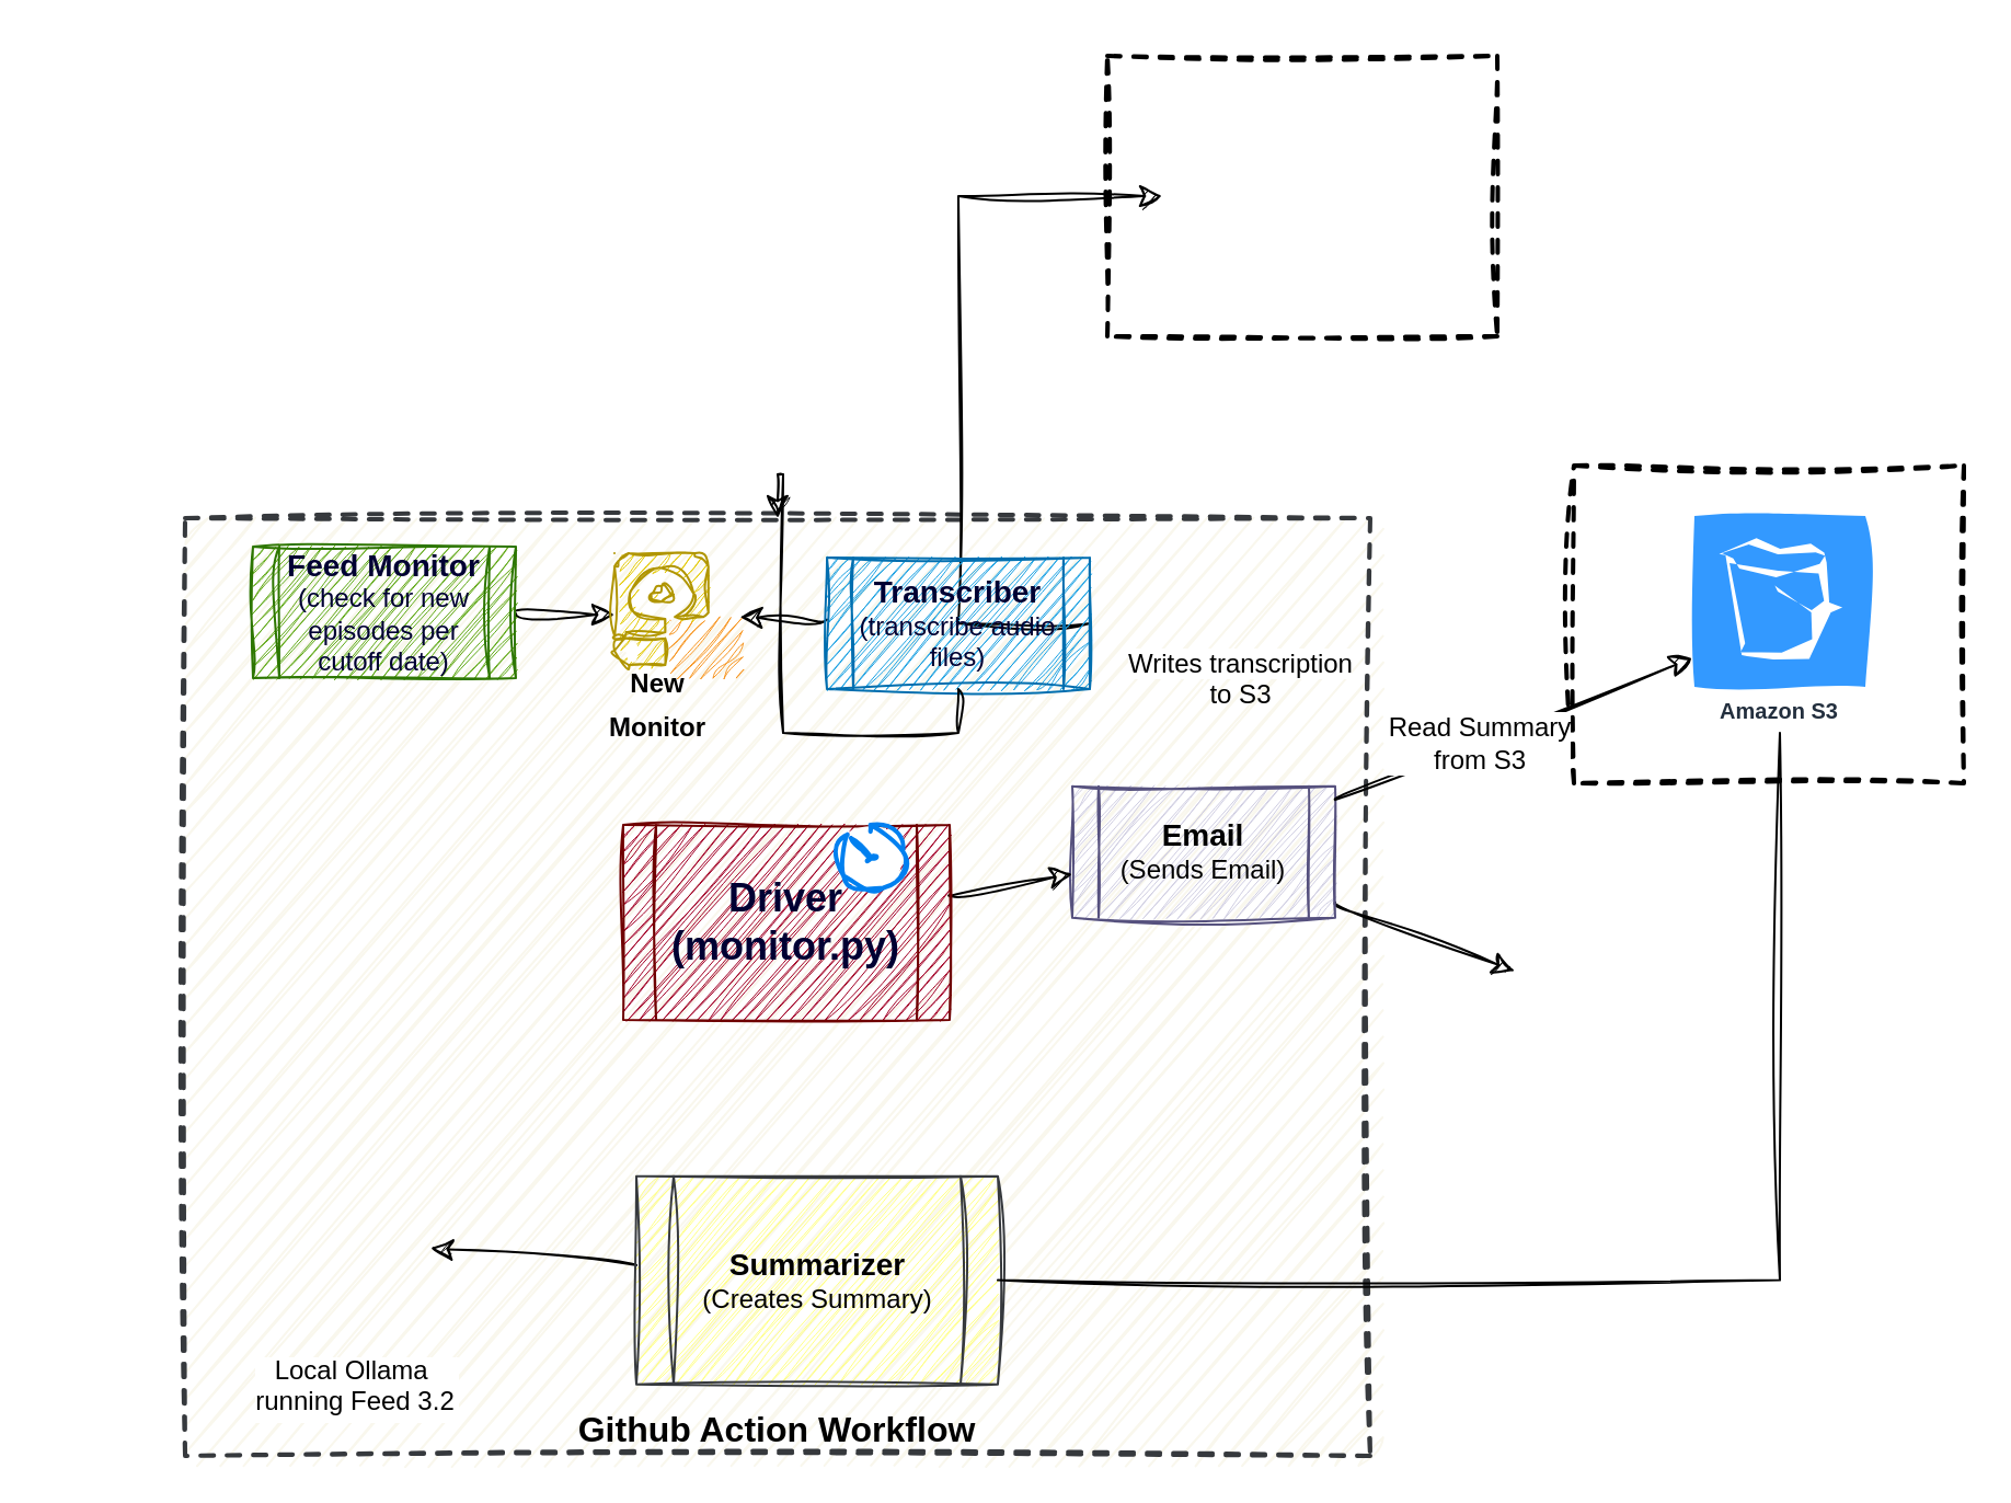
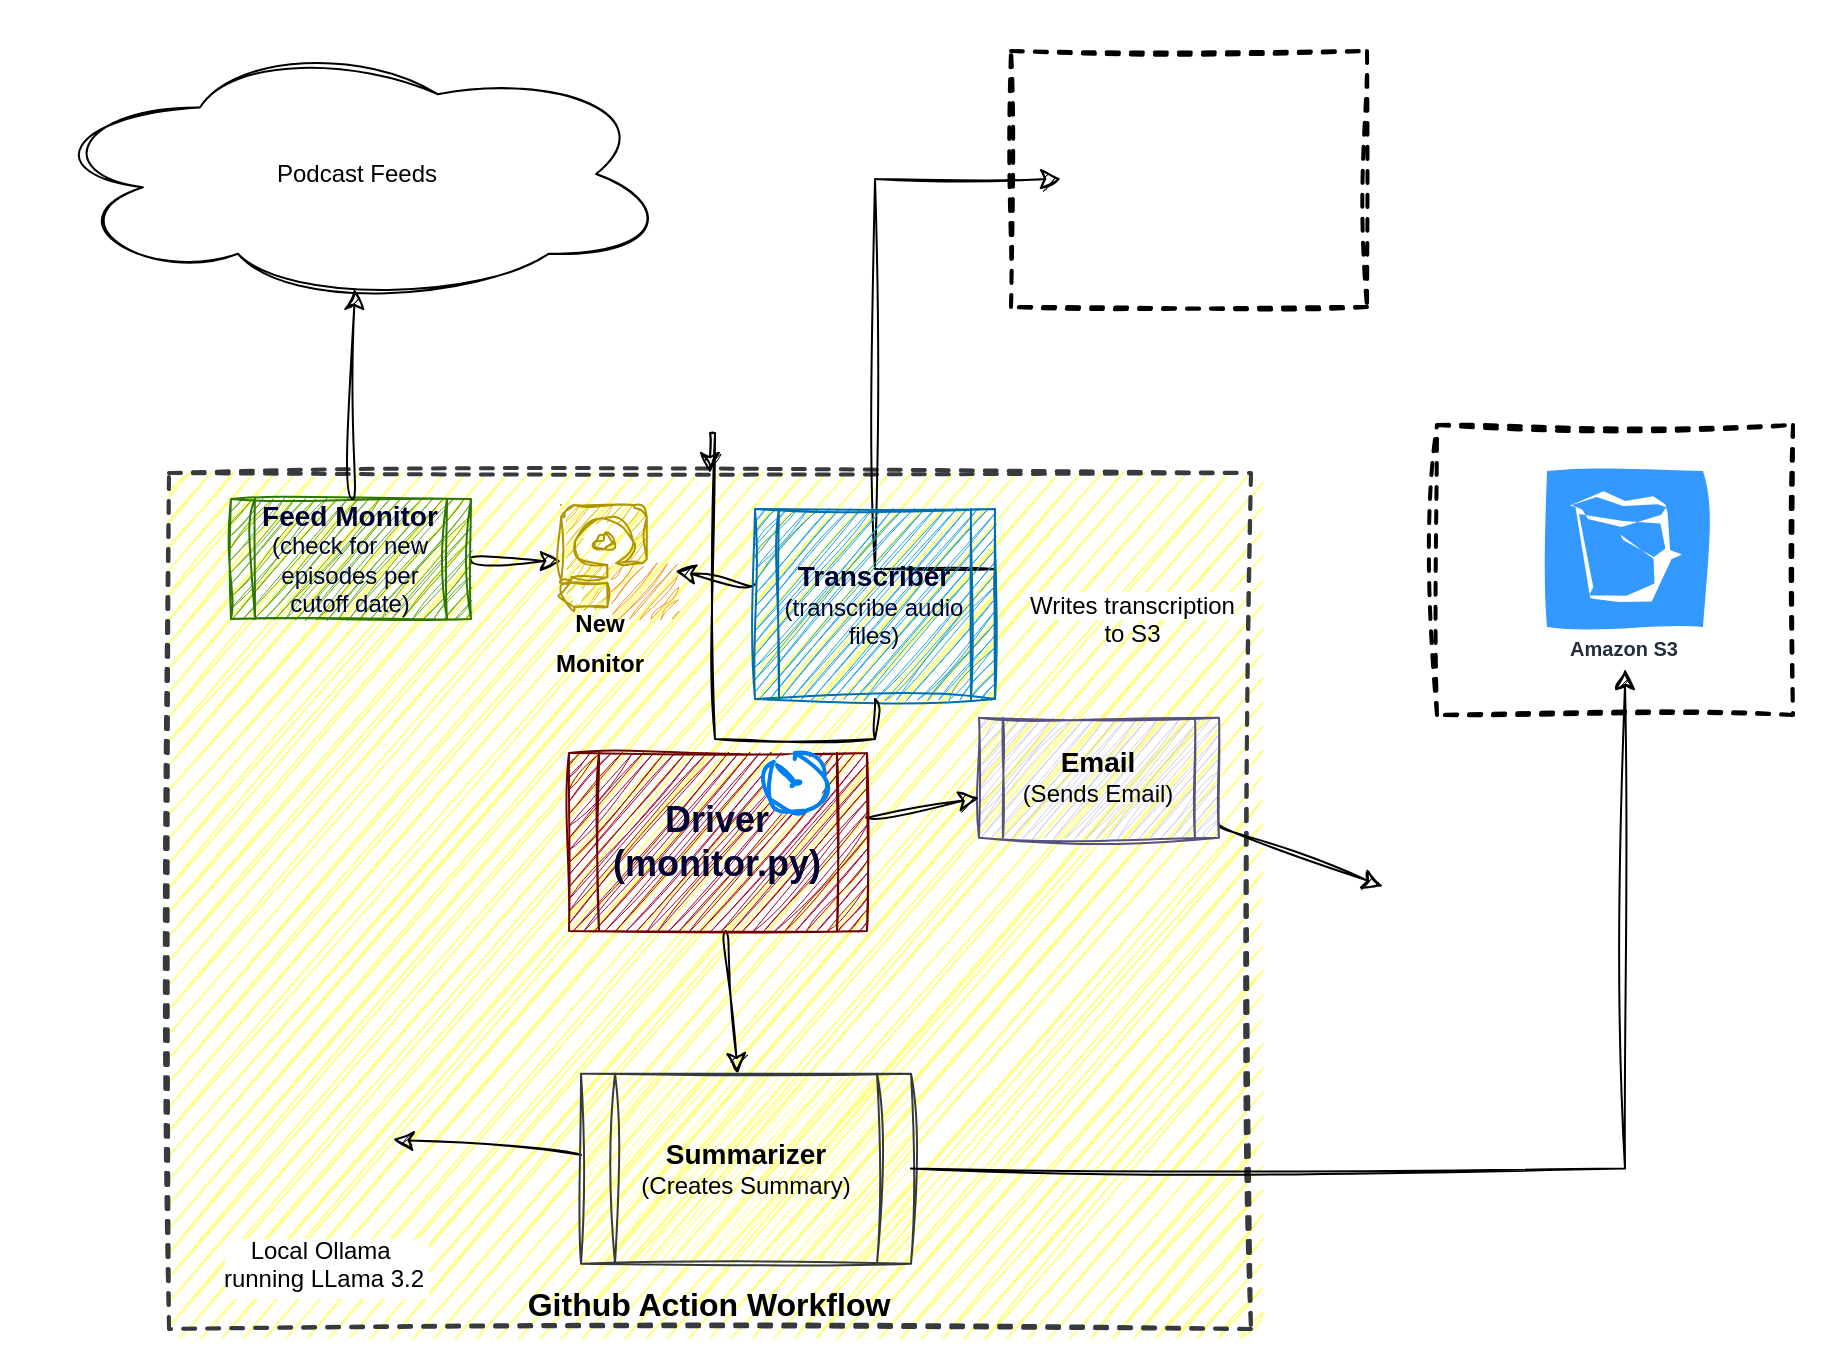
+ <mxCell id="3" value="Podcast Feeds" style="ellipse;shape=cloud;whiteSpace=wrap;html=1;sketch=1;curveFitting=1;jiggle=2;rounded=0;" parent="1" vertex="1"><mxGeometry x="20.2" y="20" width="317" height="133" as="geometry" /></mxCell>
+ <mxCell id="6" style="edgeStyle=none;curved=1;rounded=0;orthogonalLoop=1;jettySize=auto;html=1;entryX=0.494;entryY=0.932;entryDx=0;entryDy=0;entryPerimeter=0;fontSize=12;startSize=8;endSize=8;sketch=1;curveFitting=1;jiggle=2;" parent="1" source="5" target="3" edge="1"><mxGeometry relative="1" as="geometry" /></mxCell>
- <mxCell id="12" value="&lt;span style=&quot;font-size: 14px;&quot;&gt;&lt;b&gt;Transcriber&lt;br&gt;&lt;/b&gt;&lt;/span&gt;(transcribe audio files)" style="shape=process;whiteSpace=wrap;html=1;backgroundOutline=1;sketch=1;curveFitting=1;jiggle=2;rounded=0;fillColor=#1ba1e2;fontColor=#000033;strokeColor=#006EAF;" parent="1" vertex="1"><mxGeometry x="377" y="254" width="120" height="60" as="geometry" /></mxCell>
+ <mxCell id="12" value="&lt;span style=&quot;font-size: 14px;&quot;&gt;&lt;b&gt;Transcriber&lt;br&gt;&lt;/b&gt;&lt;/span&gt;(transcribe audio files)" style="shape=process;whiteSpace=wrap;html=1;backgroundOutline=1;sketch=1;curveFitting=1;jiggle=2;rounded=0;fillColor=#1ba1e2;fontColor=#000033;strokeColor=#006EAF;" parent="1" vertex="1"><mxGeometry x="377" y="254" width="120" height="95" as="geometry" /></mxCell>
- <mxCell id="31" style="edgeStyle=none;curved=1;rounded=0;orthogonalLoop=1;jettySize=auto;html=1;fontSize=12;startSize=8;endSize=8;sketch=1;curveFitting=1;jiggle=2;" parent="1" source="21" target="25" edge="1"><mxGeometry relative="1" as="geometry" /></mxCell>
- <mxCell id="32" value="Read Summary&lt;div&gt;from S3&lt;/div&gt;" style="edgeLabel;html=1;align=center;verticalAlign=middle;resizable=0;points=[];fontSize=12;sketch=1;curveFitting=1;jiggle=2;rounded=0;" parent="31" vertex="1" connectable="0"><mxGeometry x="-0.202" relative="1" as="geometry"><mxPoint as="offset" /></mxGeometry></mxCell>
- <mxCell id="33" style="edgeStyle=orthogonalEdgeStyle;rounded=0;orthogonalLoop=1;jettySize=auto;html=1;fontSize=12;startSize=8;endSize=8;sketch=1;curveFitting=1;jiggle=2;endArrow=none;" parent="1" source="17" target="25" edge="1"><mxGeometry relative="1" as="geometry" /></mxCell>
+ <mxCell id="33" style="edgeStyle=orthogonalEdgeStyle;rounded=0;orthogonalLoop=1;jettySize=auto;html=1;fontSize=12;startSize=8;endSize=8;sketch=1;curveFitting=1;jiggle=2;" parent="1" source="17" target="25" edge="1"><mxGeometry relative="1" as="geometry" /></mxCell>
+ <mxCell id="19" style="edgeStyle=none;curved=1;rounded=0;orthogonalLoop=1;jettySize=auto;html=1;fontSize=12;startSize=8;endSize=8;sketch=1;curveFitting=1;jiggle=2;" parent="1" source="28" target="17" edge="1"><mxGeometry relative="1" as="geometry" /></mxCell>
- <mxCell id="18" value="Local Ollama &#10;running Feed 3.2" style="shape=image;verticalLabelPosition=bottom;labelBackgroundColor=default;verticalAlign=top;aspect=fixed;imageAspect=0;image=https://ih1.redbubble.net/image.5611428487.053/bg,f8f8f8-flat,750x,075,f-pad,750x1000,f8f8f8.jpg;sketch=1;curveFitting=1;jiggle=2;rounded=0;" parent="1" vertex="1"><mxGeometry x="128" y="521" width="68" height="90.67" as="geometry" /></mxCell>
+ <mxCell id="18" value="Local Ollama &#10;running LLama 3.2" style="shape=image;verticalLabelPosition=bottom;labelBackgroundColor=default;verticalAlign=top;aspect=fixed;imageAspect=0;image=https://ih1.redbubble.net/image.5611428487.053/bg,f8f8f8-flat,750x,075,f-pad,750x1000,f8f8f8.jpg;sketch=1;curveFitting=1;jiggle=2;rounded=0;" parent="1" vertex="1"><mxGeometry x="128" y="521" width="68" height="90.67" as="geometry" /></mxCell>
- <mxCell id="2" value="Github Action Workflow" style="rounded=0;whiteSpace=wrap;html=1;dashed=1;strokeWidth=2;fillColor=#f9f7ed;strokeColor=#36393d;verticalAlign=bottom;fontSize=16;fontStyle=1;sketch=1;curveFitting=1;jiggle=2;" parent="1" vertex="1"><mxGeometry x="84" y="236" width="541" height="428" as="geometry" /></mxCell>
+ <mxCell id="2" value="Github Action Workflow" style="rounded=0;whiteSpace=wrap;html=1;dashed=1;strokeWidth=2;fillColor=#ffff88;strokeColor=#36393d;verticalAlign=bottom;fontSize=16;fontStyle=1;sketch=1;curveFitting=1;jiggle=2;" parent="1" vertex="1"><mxGeometry x="84" y="236" width="541" height="428" as="geometry" /></mxCell>
